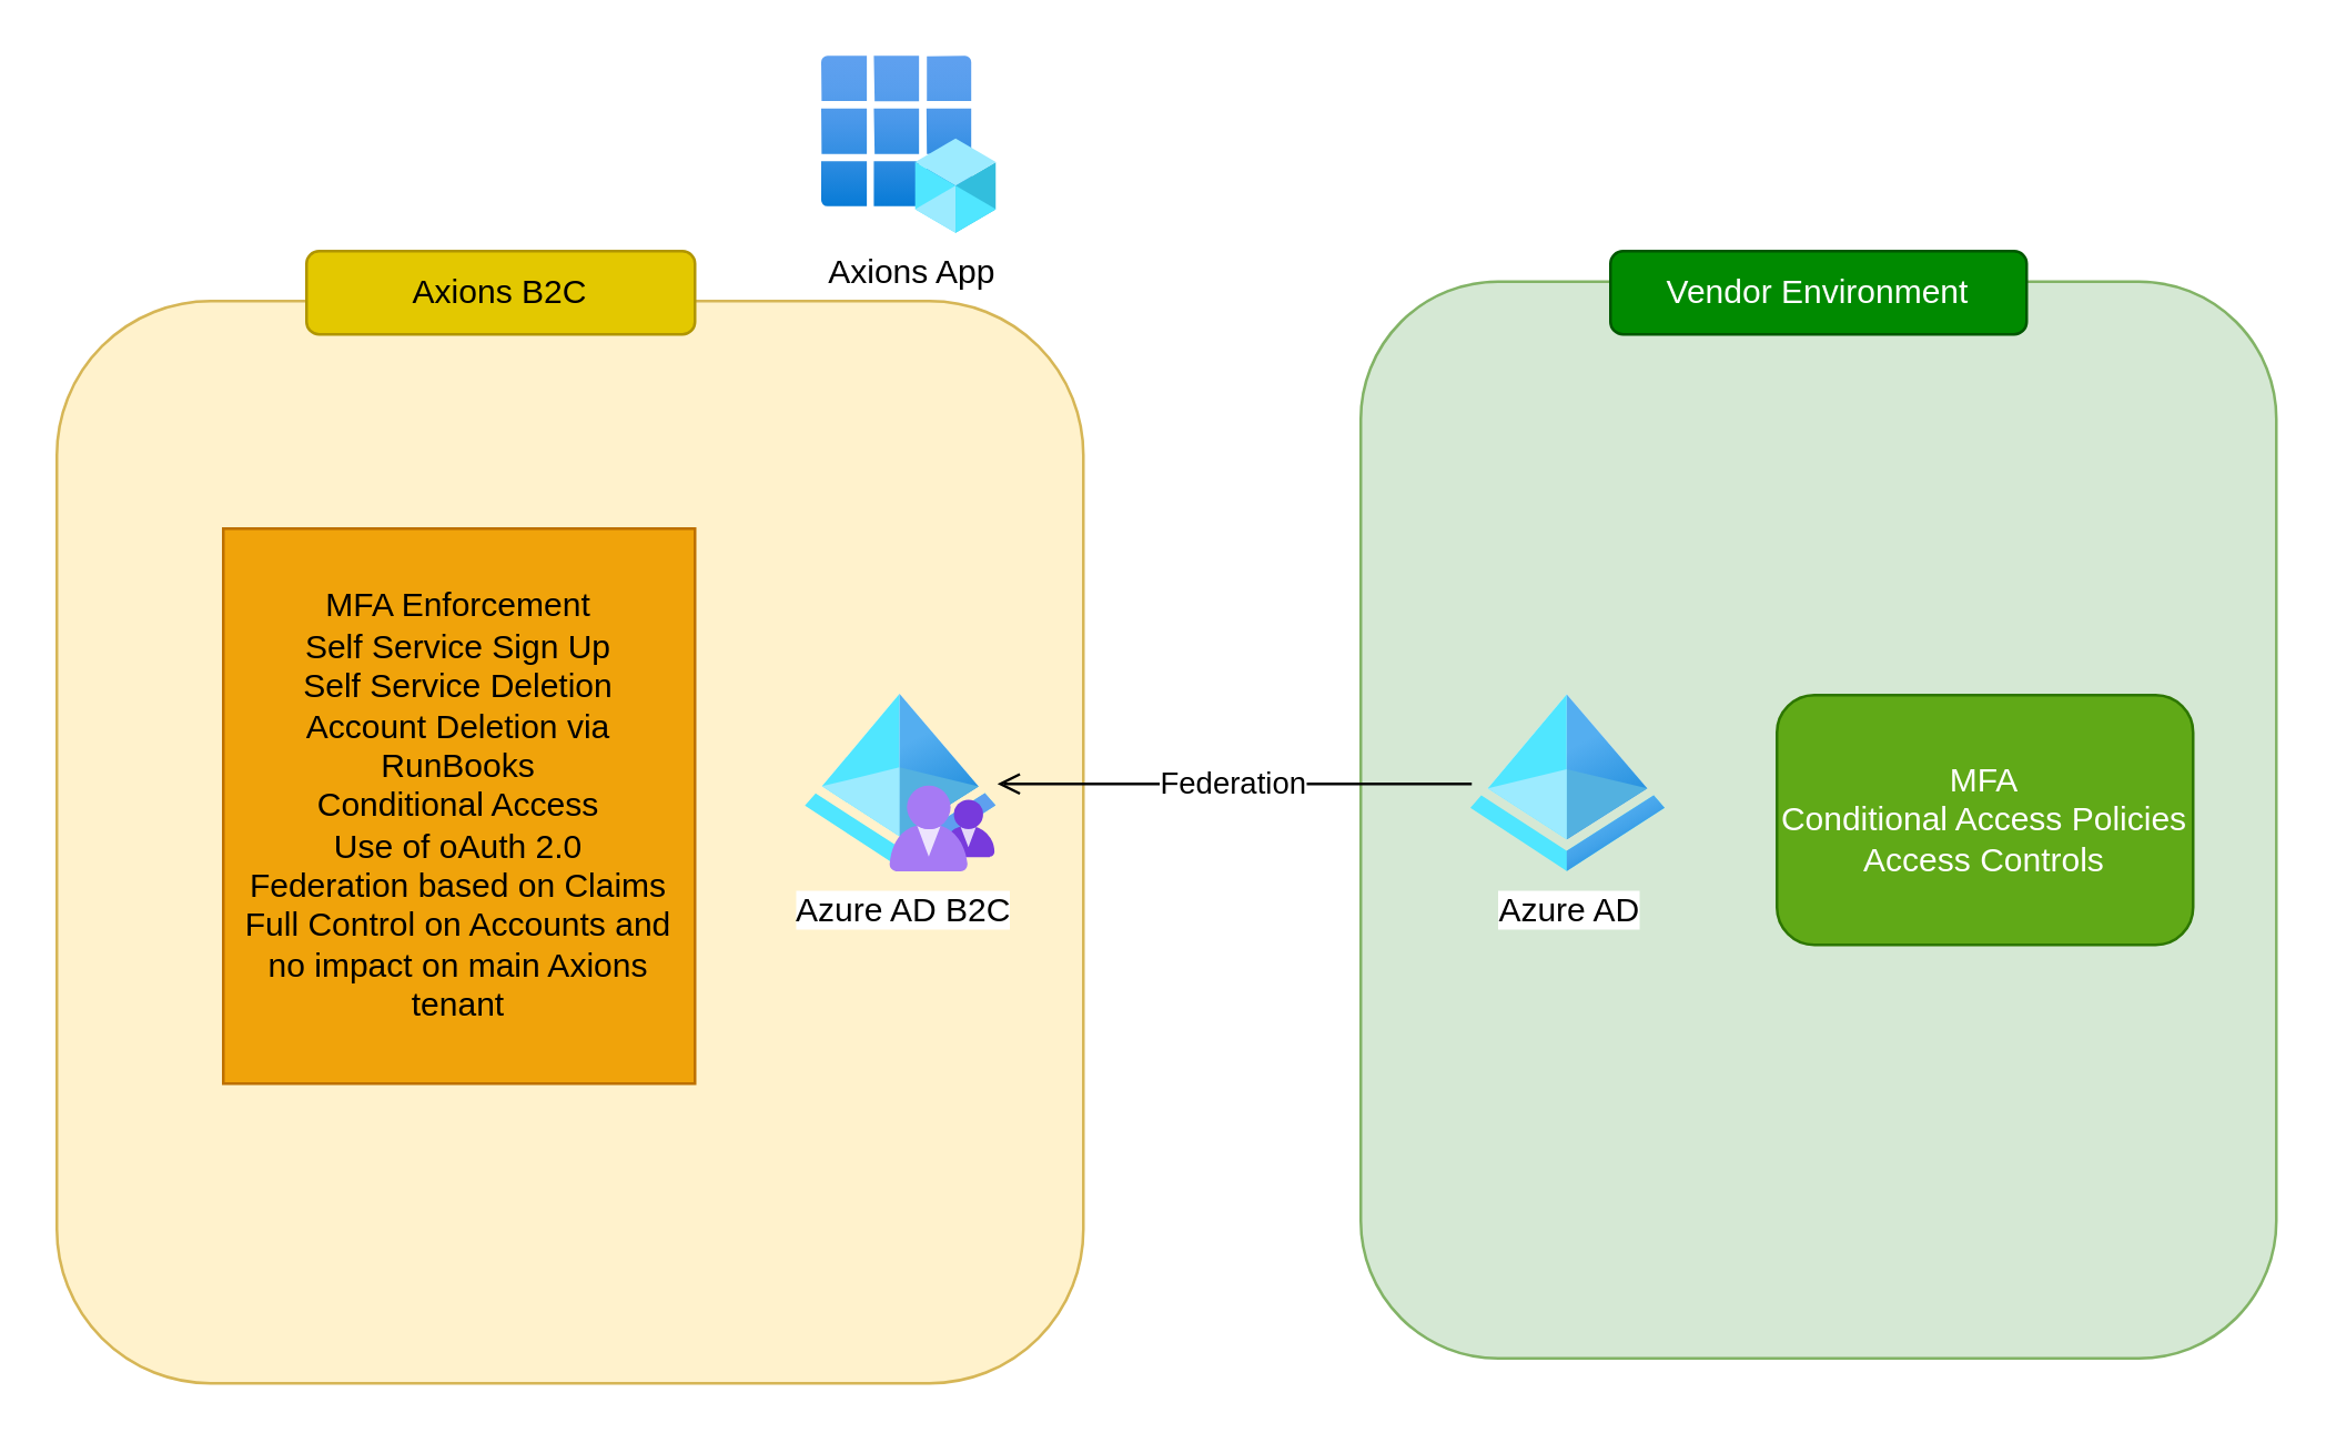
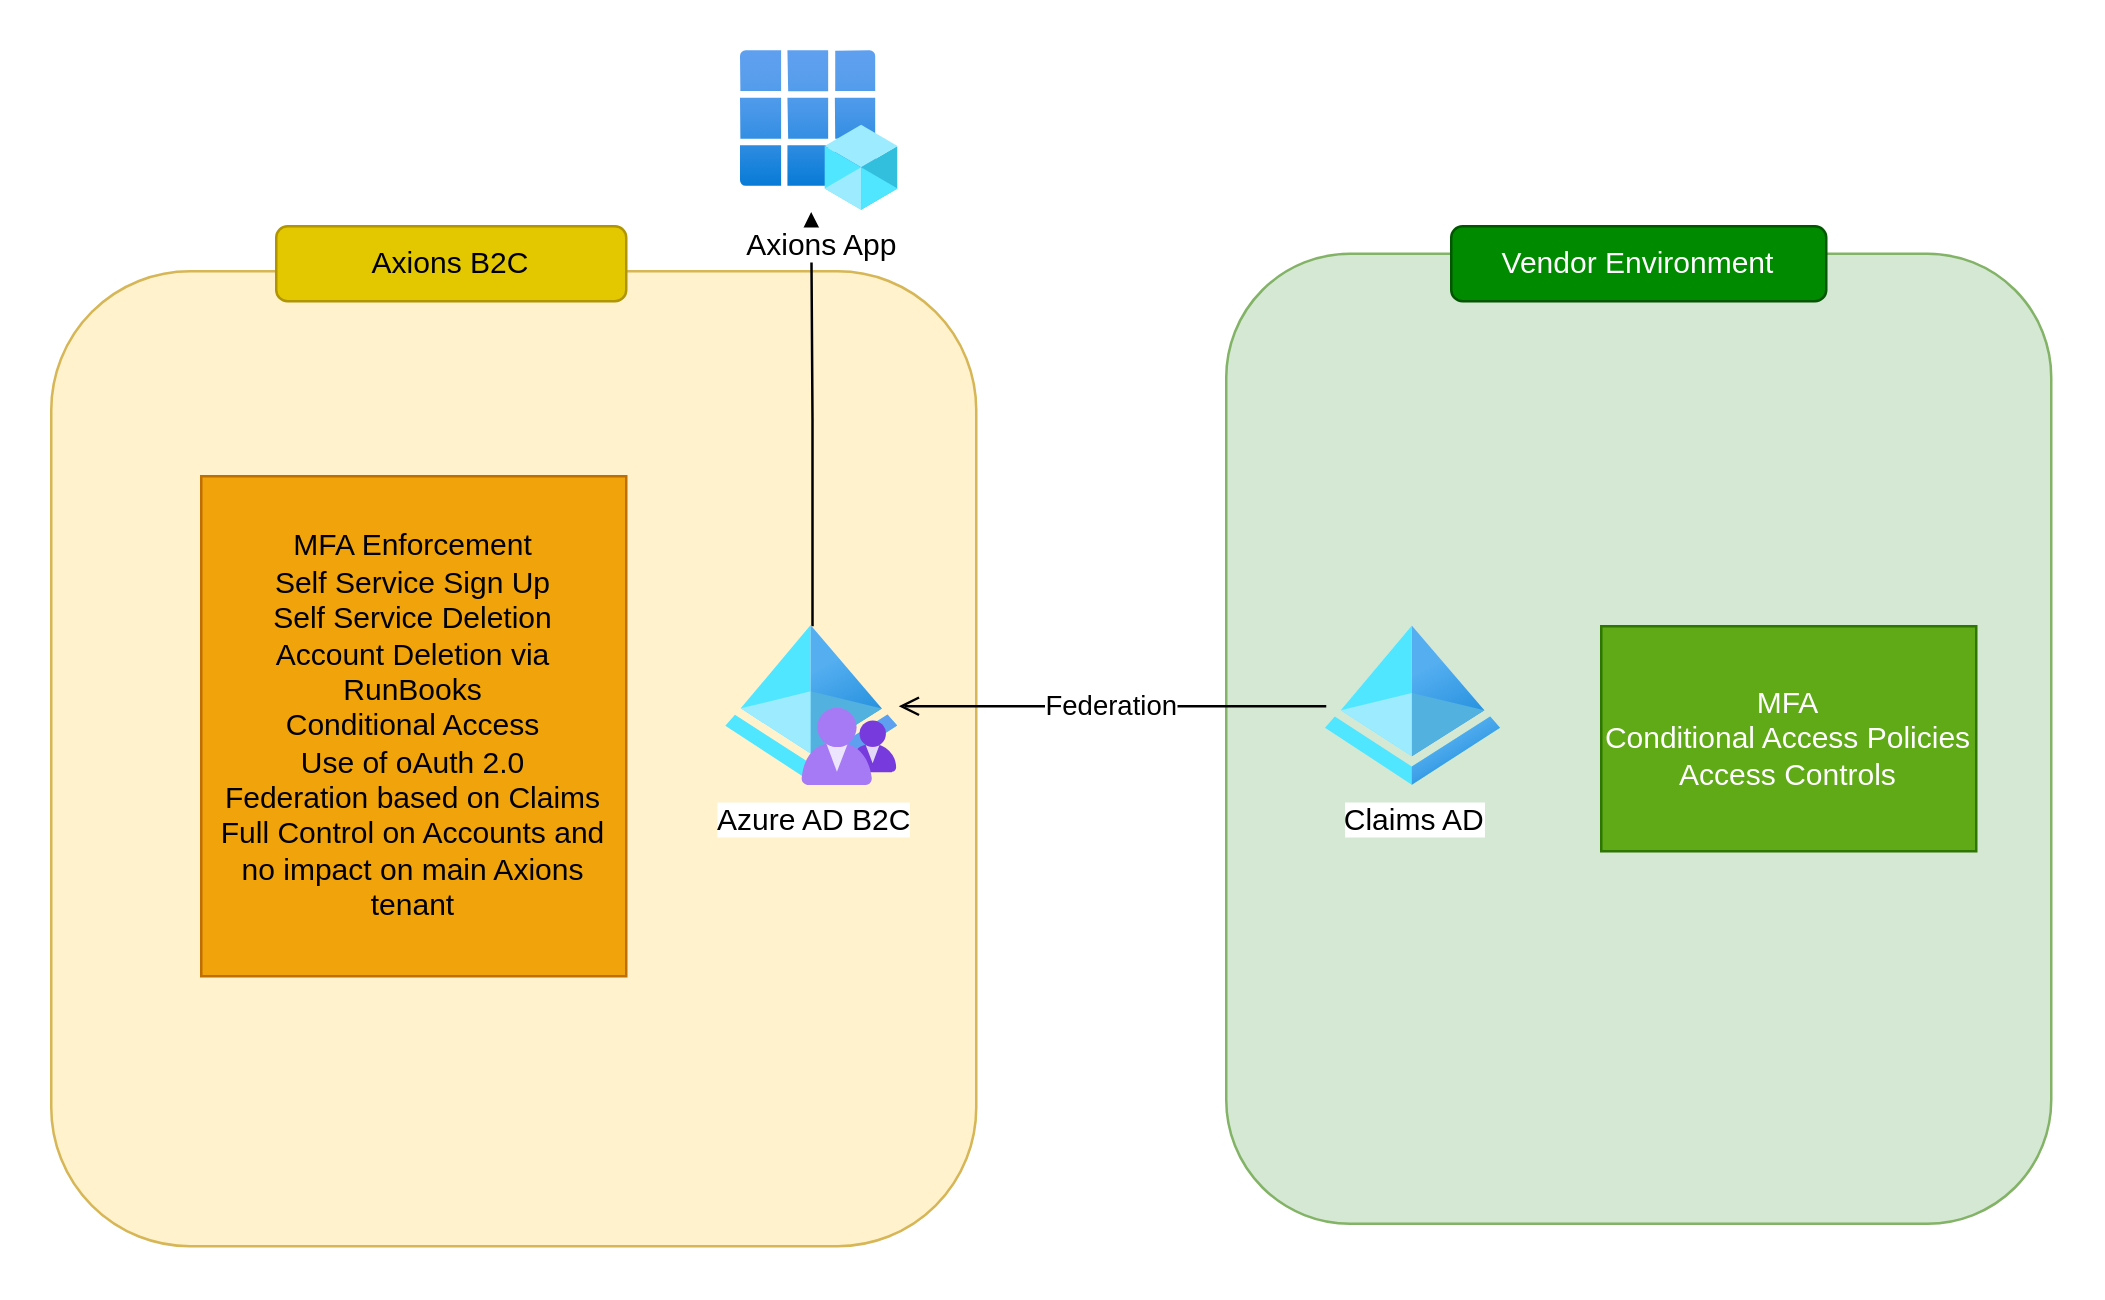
+ <mxCell id="3" style="edgeStyle=orthogonalEdgeStyle;rounded=0;orthogonalLoop=1;jettySize=auto;html=1;entryX=0.444;entryY=1.005;entryDx=0;entryDy=0;entryPerimeter=0;" edge="1" parent="1" source="5" target="8"><mxGeometry relative="1" as="geometry" /></mxCell>
- <mxCell id="10" value="MFA&lt;br&gt;Conditional Access Policies&lt;br&gt;Access Controls" style="whiteSpace=wrap;html=1;fillColor=#60a917;fontColor=#ffffff;strokeColor=#2D7600;rounded=1;" vertex="1" parent="1"><mxGeometry x="640" y="250" width="150" height="90" as="geometry" /></mxCell>
+ <mxCell id="10" value="MFA&lt;br&gt;Conditional Access Policies&lt;br&gt;Access Controls" style="rounded=0;whiteSpace=wrap;html=1;fillColor=#60a917;fontColor=#ffffff;strokeColor=#2D7600;" vertex="1" parent="1"><mxGeometry x="640" y="250" width="150" height="90" as="geometry" /></mxCell>
- <mxCell id="7" value="Azure AD" style="image;aspect=fixed;html=1;points=[];align=center;fontSize=12;image=img/lib/azure2/identity/Azure_Active_Directory.svg;" vertex="1" parent="1"><mxGeometry x="530" y="250" width="70" height="64" as="geometry" /></mxCell>
+ <mxCell id="7" value="Claims AD" style="image;aspect=fixed;html=1;points=[];align=center;fontSize=12;image=img/lib/azure2/identity/Azure_Active_Directory.svg;" vertex="1" parent="1"><mxGeometry x="530" y="250" width="70" height="64" as="geometry" /></mxCell>
